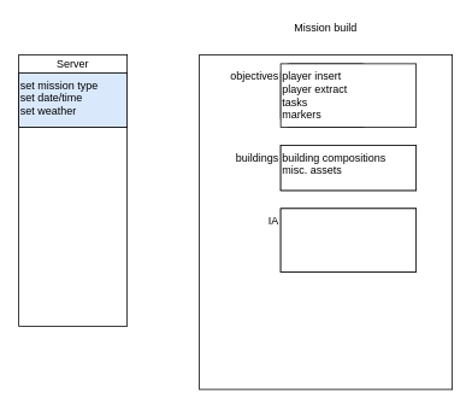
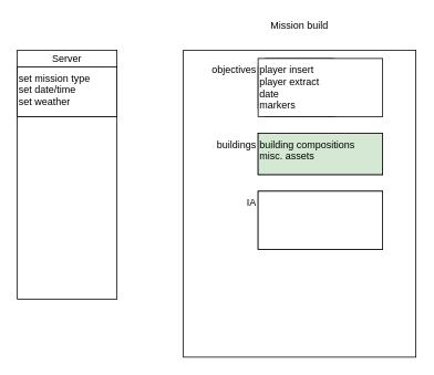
- <mxCell id="7" value="&lt;div&gt;player insert&lt;br&gt;&lt;/div&gt;&lt;div&gt;player extract&lt;/div&gt;&lt;div&gt;tasks&lt;/div&gt;&lt;div&gt;markers&lt;br&gt;&lt;/div&gt;" style="rounded=0;whiteSpace=wrap;html=1;verticalAlign=top;align=left;" vertex="1" parent="1"><mxGeometry x="310" y="70" width="150" height="70" as="geometry" /></mxCell>
+ <mxCell id="7" value="&lt;div&gt;player insert&lt;br&gt;&lt;/div&gt;&lt;div&gt;player extract&lt;/div&gt;&lt;div&gt;date&lt;/div&gt;&lt;div&gt;markers&lt;br&gt;&lt;/div&gt;" style="rounded=0;whiteSpace=wrap;html=1;verticalAlign=top;align=left;" vertex="1" parent="1"><mxGeometry x="310" y="70" width="150" height="70" as="geometry" /></mxCell>
- <mxCell id="12" value="&lt;div&gt;set mission type&lt;/div&gt;&lt;div&gt;set date/time&lt;/div&gt;&lt;div&gt;set weather&lt;br&gt;&lt;/div&gt;" style="rounded=0;whiteSpace=wrap;html=1;align=left;verticalAlign=top;fillColor=#dae8fc;" vertex="1" parent="1"><mxGeometry x="20" y="80" width="120" height="60" as="geometry" /></mxCell>
+ <mxCell id="12" value="&lt;div&gt;set mission type&lt;/div&gt;&lt;div&gt;set date/time&lt;/div&gt;&lt;div&gt;set weather&lt;br&gt;&lt;/div&gt;" style="rounded=0;whiteSpace=wrap;html=1;align=left;verticalAlign=top;" vertex="1" parent="1"><mxGeometry x="20" y="80" width="120" height="60" as="geometry" /></mxCell>
- <mxCell id="8" value="&lt;div&gt;building compositions&lt;/div&gt;&lt;div&gt;misc. assets&lt;br&gt;&lt;/div&gt;" style="rounded=0;whiteSpace=wrap;html=1;verticalAlign=top;align=left;" vertex="1" parent="1"><mxGeometry x="310" y="160" width="150" height="50" as="geometry" /></mxCell>
+ <mxCell id="8" value="&lt;div&gt;building compositions&lt;/div&gt;&lt;div&gt;misc. assets&lt;br&gt;&lt;/div&gt;" style="rounded=0;whiteSpace=wrap;html=1;verticalAlign=top;align=left;fillColor=#d5e8d4;" vertex="1" parent="1"><mxGeometry x="310" y="160" width="150" height="50" as="geometry" /></mxCell>
